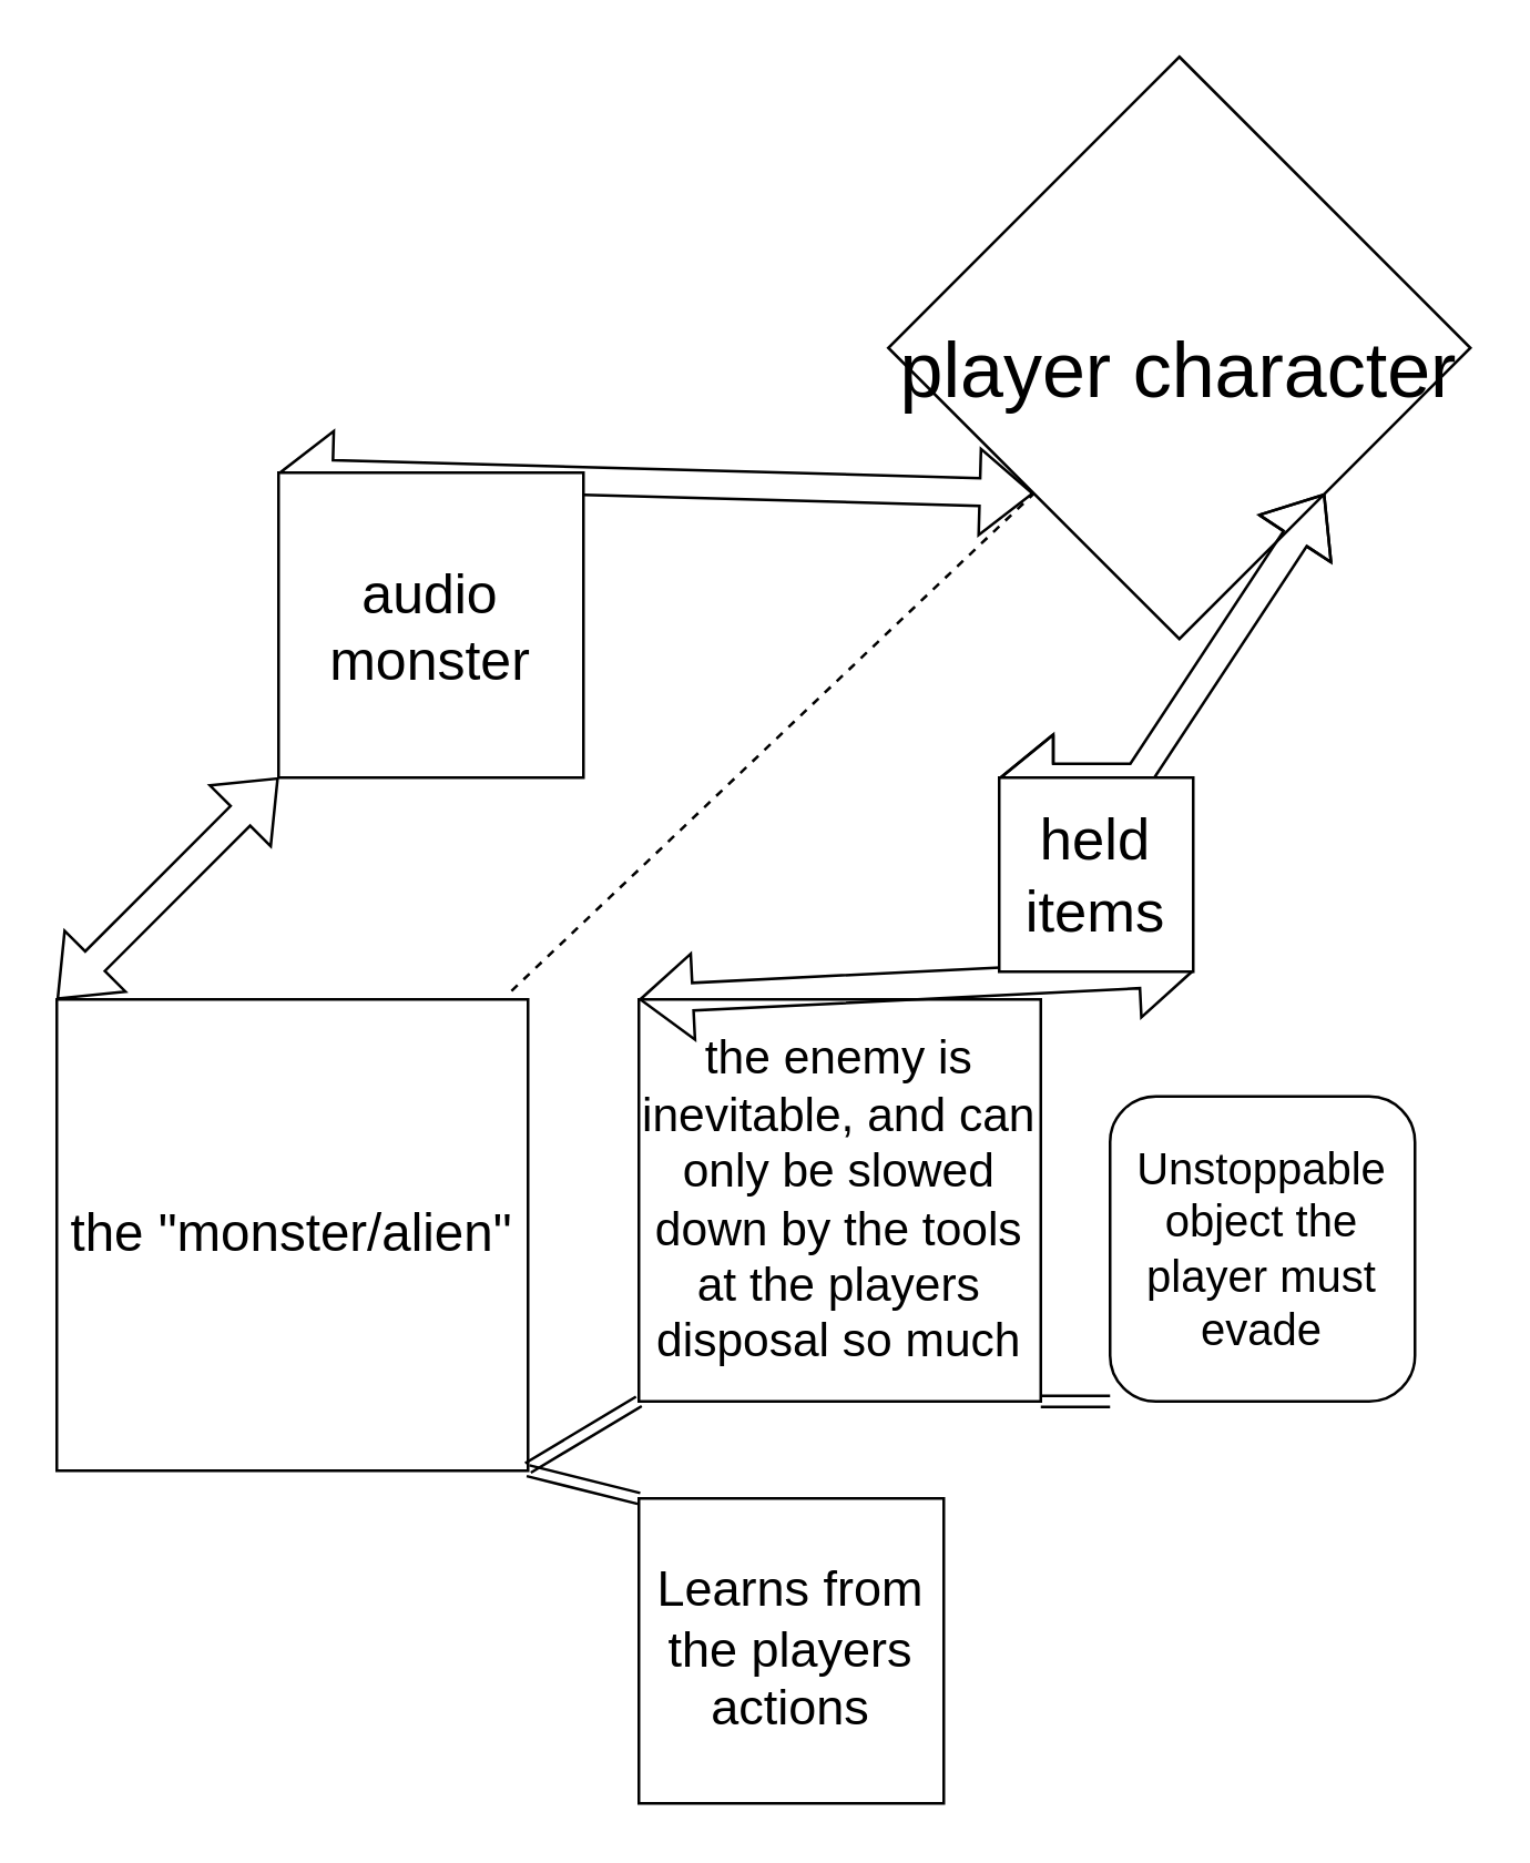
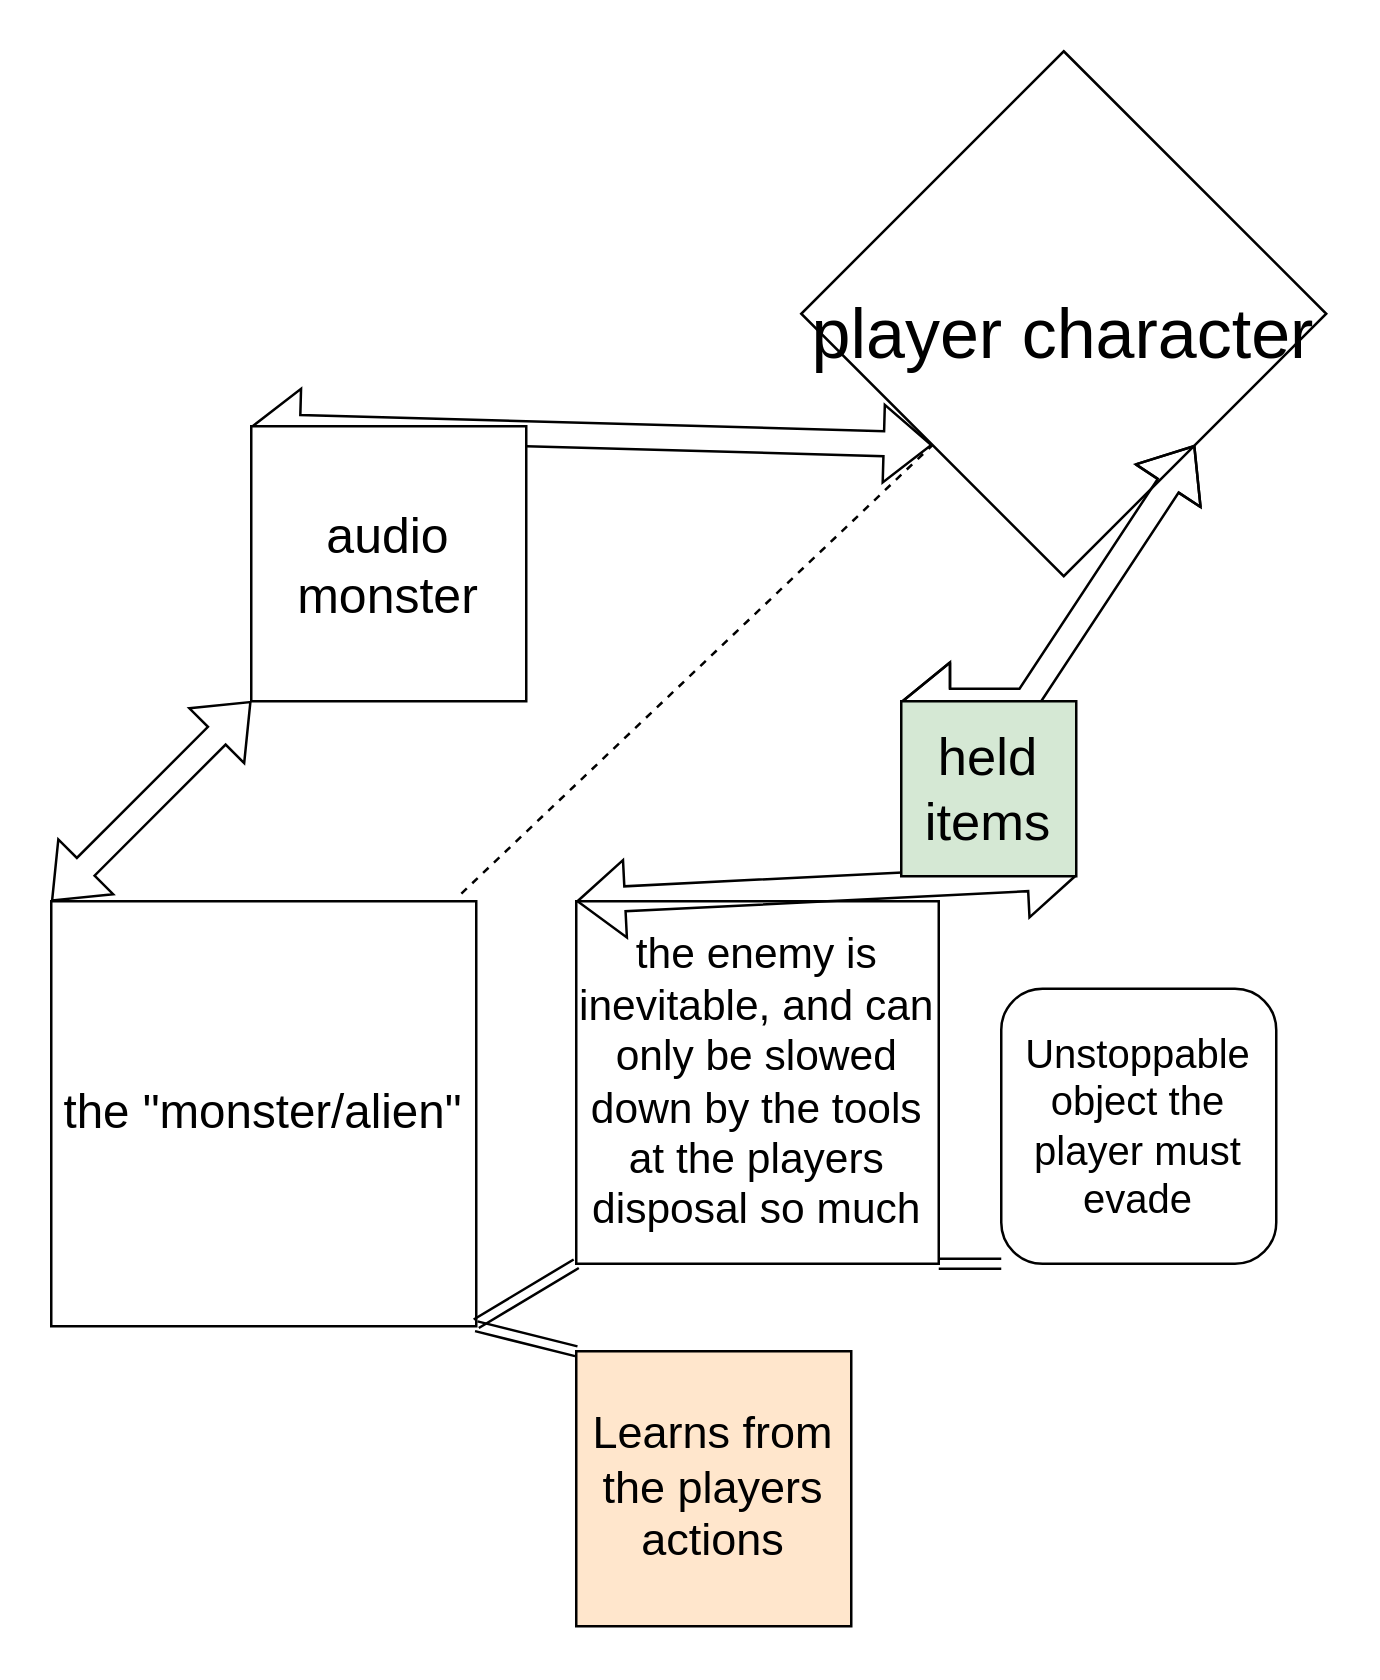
- <mxCell id="16" value="&lt;font style=&quot;font-size: 21px;&quot;&gt;held items&lt;/font&gt;" style="whiteSpace=wrap;html=1;aspect=fixed;" vertex="1" parent="1"><mxGeometry x="360" y="280" width="70" height="70" as="geometry" /></mxCell>
+ <mxCell id="16" value="&lt;font style=&quot;font-size: 21px;&quot;&gt;held items&lt;/font&gt;" style="whiteSpace=wrap;html=1;aspect=fixed;fillColor=#d5e8d4;" vertex="1" parent="1"><mxGeometry x="360" y="280" width="70" height="70" as="geometry" /></mxCell>
- <mxCell id="5" value="&lt;font style=&quot;font-size: 18px;&quot;&gt;Learns from the players actions&lt;/font&gt;" style="whiteSpace=wrap;html=1;aspect=fixed;" vertex="1" parent="1"><mxGeometry x="230" y="540" width="110" height="110" as="geometry" /></mxCell>
+ <mxCell id="5" value="&lt;font style=&quot;font-size: 18px;&quot;&gt;Learns from the players actions&lt;/font&gt;" style="whiteSpace=wrap;html=1;aspect=fixed;fillColor=#ffe6cc;" vertex="1" parent="1"><mxGeometry x="230" y="540" width="110" height="110" as="geometry" /></mxCell>
